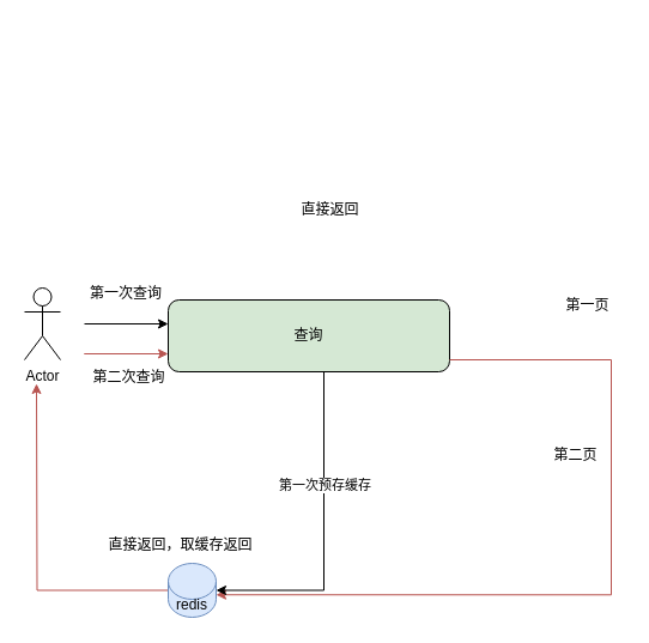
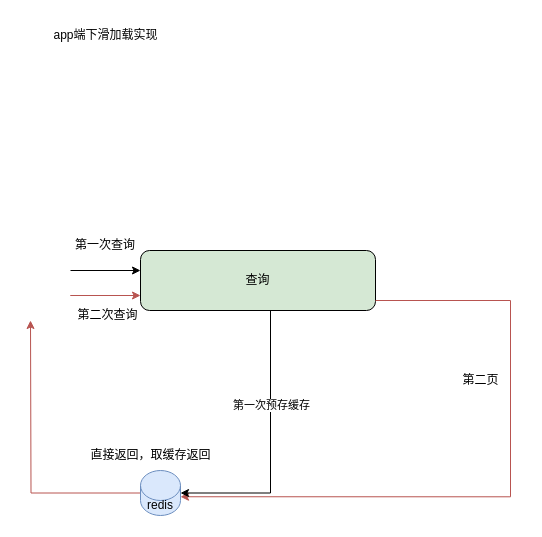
+ <mxCell id="8" value="app端下滑加载实现" style="text;html=1;align=center;verticalAlign=middle;resizable=0;points=[];autosize=1;strokeColor=none;fillColor=none;" vertex="1" parent="1"><mxGeometry x="40" y="20" width="130" height="30" as="geometry" /></mxCell>
- <mxCell id="9" value="直接返回" style="text;html=1;align=center;verticalAlign=middle;resizable=0;points=[];autosize=1;strokeColor=none;fillColor=none;" vertex="1" parent="1"><mxGeometry x="240" y="160" width="70" height="30" as="geometry" /></mxCell>
- <mxCell id="5" value="第一页" style="text;html=1;align=center;verticalAlign=middle;resizable=0;points=[];autosize=1;strokeColor=none;fillColor=none;" vertex="1" parent="1"><mxGeometry x="460" y="240" width="60" height="30" as="geometry" /></mxCell>
- <mxCell id="2" value="Actor" style="shape=umlActor;verticalLabelPosition=bottom;verticalAlign=top;html=1;outlineConnect=0;" vertex="1" parent="1"><mxGeometry x="20" y="240" width="30" height="60" as="geometry" /></mxCell>
